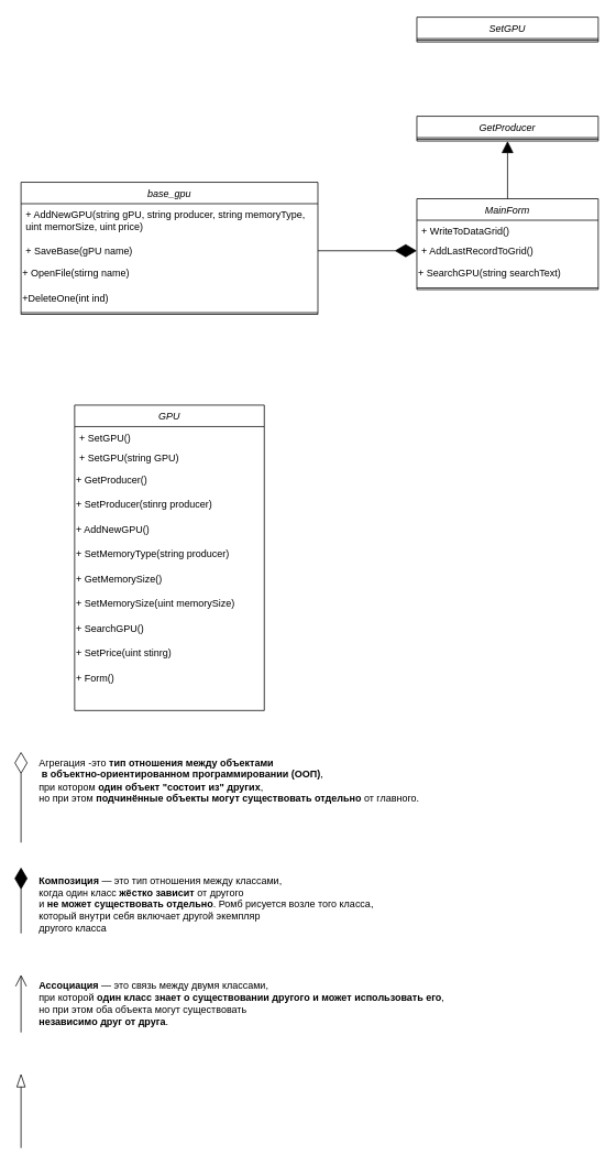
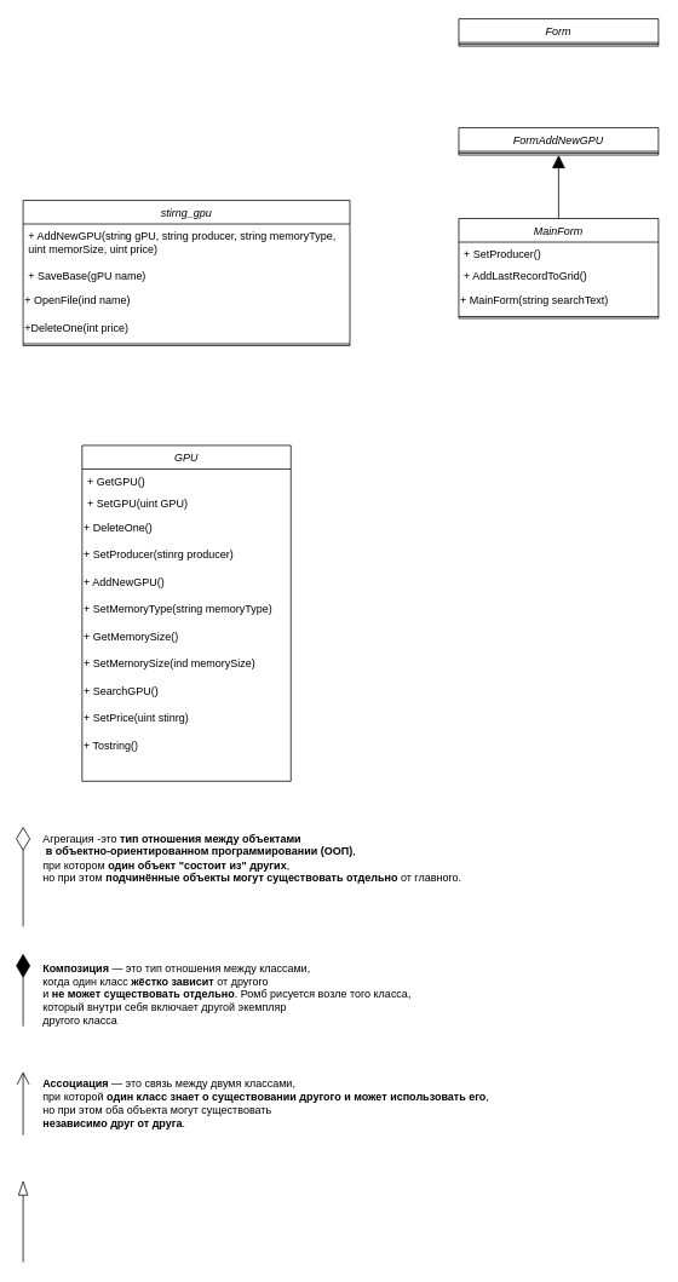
- <mxCell id="27" value="SetGPU" style="swimlane;fontStyle=2;align=center;verticalAlign=top;childLayout=stackLayout;horizontal=1;startSize=26;horizontalStack=0;resizeParent=1;resizeLast=0;collapsible=1;marginBottom=0;rounded=0;shadow=0;strokeWidth=1;" parent="1" vertex="1"><mxGeometry x="500" y="20" width="220" height="30" as="geometry"><mxRectangle x="230" y="140" width="160" height="26" as="alternateBounds" /></mxGeometry></mxCell>
+ <mxCell id="27" value="Form" style="swimlane;fontStyle=2;align=center;verticalAlign=top;childLayout=stackLayout;horizontal=1;startSize=26;horizontalStack=0;resizeParent=1;resizeLast=0;collapsible=1;marginBottom=0;rounded=0;shadow=0;strokeWidth=1;" parent="1" vertex="1"><mxGeometry x="500" y="20" width="220" height="30" as="geometry"><mxRectangle x="230" y="140" width="160" height="26" as="alternateBounds" /></mxGeometry></mxCell>
- <mxCell id="25" value="GetProducer" style="swimlane;fontStyle=2;align=center;verticalAlign=top;childLayout=stackLayout;horizontal=1;startSize=26;horizontalStack=0;resizeParent=1;resizeLast=0;collapsible=1;marginBottom=0;rounded=0;shadow=0;strokeWidth=1;" parent="1" vertex="1"><mxGeometry x="500" y="140" width="220" height="30" as="geometry"><mxRectangle x="230" y="140" width="160" height="26" as="alternateBounds" /></mxGeometry></mxCell>
+ <mxCell id="25" value="FormAddNewGPU" style="swimlane;fontStyle=2;align=center;verticalAlign=top;childLayout=stackLayout;horizontal=1;startSize=26;horizontalStack=0;resizeParent=1;resizeLast=0;collapsible=1;marginBottom=0;rounded=0;shadow=0;strokeWidth=1;" parent="1" vertex="1"><mxGeometry x="500" y="140" width="220" height="30" as="geometry"><mxRectangle x="230" y="140" width="160" height="26" as="alternateBounds" /></mxGeometry></mxCell>
- <mxCell id="2" value="base_gpu" style="swimlane;fontStyle=2;align=center;verticalAlign=top;childLayout=stackLayout;horizontal=1;startSize=26;horizontalStack=0;resizeParent=1;resizeLast=0;collapsible=1;marginBottom=0;rounded=0;shadow=0;strokeWidth=1;" parent="1" vertex="1"><mxGeometry x="20" y="220" width="360" height="160" as="geometry"><mxRectangle x="230" y="140" width="160" height="26" as="alternateBounds" /></mxGeometry></mxCell>
+ <mxCell id="2" value="stirng_gpu" style="swimlane;fontStyle=2;align=center;verticalAlign=top;childLayout=stackLayout;horizontal=1;startSize=26;horizontalStack=0;resizeParent=1;resizeLast=0;collapsible=1;marginBottom=0;rounded=0;shadow=0;strokeWidth=1;" parent="1" vertex="1"><mxGeometry x="20" y="220" width="360" height="160" as="geometry"><mxRectangle x="230" y="140" width="160" height="26" as="alternateBounds" /></mxGeometry></mxCell>
- <mxCell id="9" value="+ WriteToDataGrid()" style="text;align=left;verticalAlign=top;spacingLeft=4;spacingRight=4;overflow=hidden;rotatable=0;points=[[0,0.5],[1,0.5]];portConstraint=eastwest;" parent="8" vertex="1"><mxGeometry y="26" width="220" height="24" as="geometry" /></mxCell>
+ <mxCell id="9" value="+ SetProducer()" style="text;align=left;verticalAlign=top;spacingLeft=4;spacingRight=4;overflow=hidden;rotatable=0;points=[[0,0.5],[1,0.5]];portConstraint=eastwest;" parent="8" vertex="1"><mxGeometry y="26" width="220" height="24" as="geometry" /></mxCell>
- <mxCell id="29" value="" style="endArrow=diamondThin;endFill=1;endSize=24;html=1;rounded=0;exitX=1;exitY=0.5;exitDx=0;exitDy=0;entryX=0;entryY=0.5;entryDx=0;entryDy=0;" parent="1" source="4" target="10" edge="1"><mxGeometry width="160" relative="1" as="geometry"><mxPoint x="270" y="590" as="sourcePoint" /><mxPoint x="430" y="590" as="targetPoint" /></mxGeometry></mxCell>
- <mxCell id="5" value="+ OpenFile(stirng name)" style="text;html=1;align=left;verticalAlign=middle;resizable=0;points=[];autosize=1;strokeColor=none;fillColor=none;" parent="2" vertex="1"><mxGeometry y="96" width="360" height="30" as="geometry" /></mxCell>
+ <mxCell id="5" value="+ OpenFile(ind name)" style="text;html=1;align=left;verticalAlign=middle;resizable=0;points=[];autosize=1;strokeColor=none;fillColor=none;" parent="2" vertex="1"><mxGeometry y="96" width="360" height="30" as="geometry" /></mxCell>
- <mxCell id="11" value="+ SearchGPU(string searchText)" style="text;html=1;align=left;verticalAlign=middle;resizable=0;points=[];autosize=1;strokeColor=none;fillColor=none;" parent="8" vertex="1"><mxGeometry y="76" width="220" height="30" as="geometry" /></mxCell>
+ <mxCell id="11" value="+ MainForm(string searchText)" style="text;html=1;align=left;verticalAlign=middle;resizable=0;points=[];autosize=1;strokeColor=none;fillColor=none;" parent="8" vertex="1"><mxGeometry y="76" width="220" height="30" as="geometry" /></mxCell>
- <mxCell id="6" value="+DeleteOne(int ind)" style="text;html=1;align=left;verticalAlign=middle;resizable=0;points=[];autosize=1;strokeColor=none;fillColor=none;" parent="2" vertex="1"><mxGeometry y="126" width="360" height="30" as="geometry" /></mxCell>
+ <mxCell id="6" value="+DeleteOne(int price)" style="text;html=1;align=left;verticalAlign=middle;resizable=0;points=[];autosize=1;strokeColor=none;fillColor=none;" parent="2" vertex="1"><mxGeometry y="126" width="360" height="30" as="geometry" /></mxCell>
- <mxCell id="14" value="+ SetGPU()" style="text;align=left;verticalAlign=top;spacingLeft=4;spacingRight=4;overflow=hidden;rotatable=0;points=[[0,0.5],[1,0.5]];portConstraint=eastwest;" parent="13" vertex="1"><mxGeometry y="26" width="230" height="24" as="geometry" /></mxCell>
+ <mxCell id="14" value="+ GetGPU()" style="text;align=left;verticalAlign=top;spacingLeft=4;spacingRight=4;overflow=hidden;rotatable=0;points=[[0,0.5],[1,0.5]];portConstraint=eastwest;" parent="13" vertex="1"><mxGeometry y="26" width="230" height="24" as="geometry" /></mxCell>
- <mxCell id="15" value="+ SetGPU(string GPU)" style="text;align=left;verticalAlign=top;spacingLeft=4;spacingRight=4;overflow=hidden;rotatable=0;points=[[0,0.5],[1,0.5]];portConstraint=eastwest;rounded=0;shadow=0;html=0;" parent="13" vertex="1"><mxGeometry y="50" width="230" height="26" as="geometry" /></mxCell>
+ <mxCell id="15" value="+ SetGPU(uint GPU)" style="text;align=left;verticalAlign=top;spacingLeft=4;spacingRight=4;overflow=hidden;rotatable=0;points=[[0,0.5],[1,0.5]];portConstraint=eastwest;rounded=0;shadow=0;html=0;" parent="13" vertex="1"><mxGeometry y="50" width="230" height="26" as="geometry" /></mxCell>
- <mxCell id="16" value="+ GetProducer()" style="text;html=1;align=left;verticalAlign=middle;resizable=0;points=[];autosize=1;strokeColor=none;fillColor=none;" parent="13" vertex="1"><mxGeometry y="76" width="230" height="30" as="geometry" /></mxCell>
+ <mxCell id="16" value="+ DeleteOne()" style="text;html=1;align=left;verticalAlign=middle;resizable=0;points=[];autosize=1;strokeColor=none;fillColor=none;" parent="13" vertex="1"><mxGeometry y="76" width="230" height="30" as="geometry" /></mxCell>
- <mxCell id="19" value="+ SetMemoryType(string producer)" style="text;html=1;align=left;verticalAlign=middle;resizable=0;points=[];autosize=1;strokeColor=none;fillColor=none;" parent="13" vertex="1"><mxGeometry y="166" width="230" height="30" as="geometry" /></mxCell>
+ <mxCell id="19" value="+ SetMemoryType(string memoryType)" style="text;html=1;align=left;verticalAlign=middle;resizable=0;points=[];autosize=1;strokeColor=none;fillColor=none;" parent="13" vertex="1"><mxGeometry y="166" width="230" height="30" as="geometry" /></mxCell>
- <mxCell id="21" value="+ SetMemorySize(uint memorySize)" style="text;html=1;align=left;verticalAlign=middle;resizable=0;points=[];autosize=1;strokeColor=none;fillColor=none;" parent="13" vertex="1"><mxGeometry y="226" width="230" height="30" as="geometry" /></mxCell>
+ <mxCell id="21" value="+ SetMemorySize(ind memorySize)" style="text;html=1;align=left;verticalAlign=middle;resizable=0;points=[];autosize=1;strokeColor=none;fillColor=none;" parent="13" vertex="1"><mxGeometry y="226" width="230" height="30" as="geometry" /></mxCell>
- <mxCell id="24" value="+ Form()" style="text;html=1;align=left;verticalAlign=middle;resizable=0;points=[];autosize=1;strokeColor=none;fillColor=none;" parent="13" vertex="1"><mxGeometry y="316" width="230" height="30" as="geometry" /></mxCell>
+ <mxCell id="24" value="+ Tostring()" style="text;html=1;align=left;verticalAlign=middle;resizable=0;points=[];autosize=1;strokeColor=none;fillColor=none;" parent="13" vertex="1"><mxGeometry y="316" width="230" height="30" as="geometry" /></mxCell>
